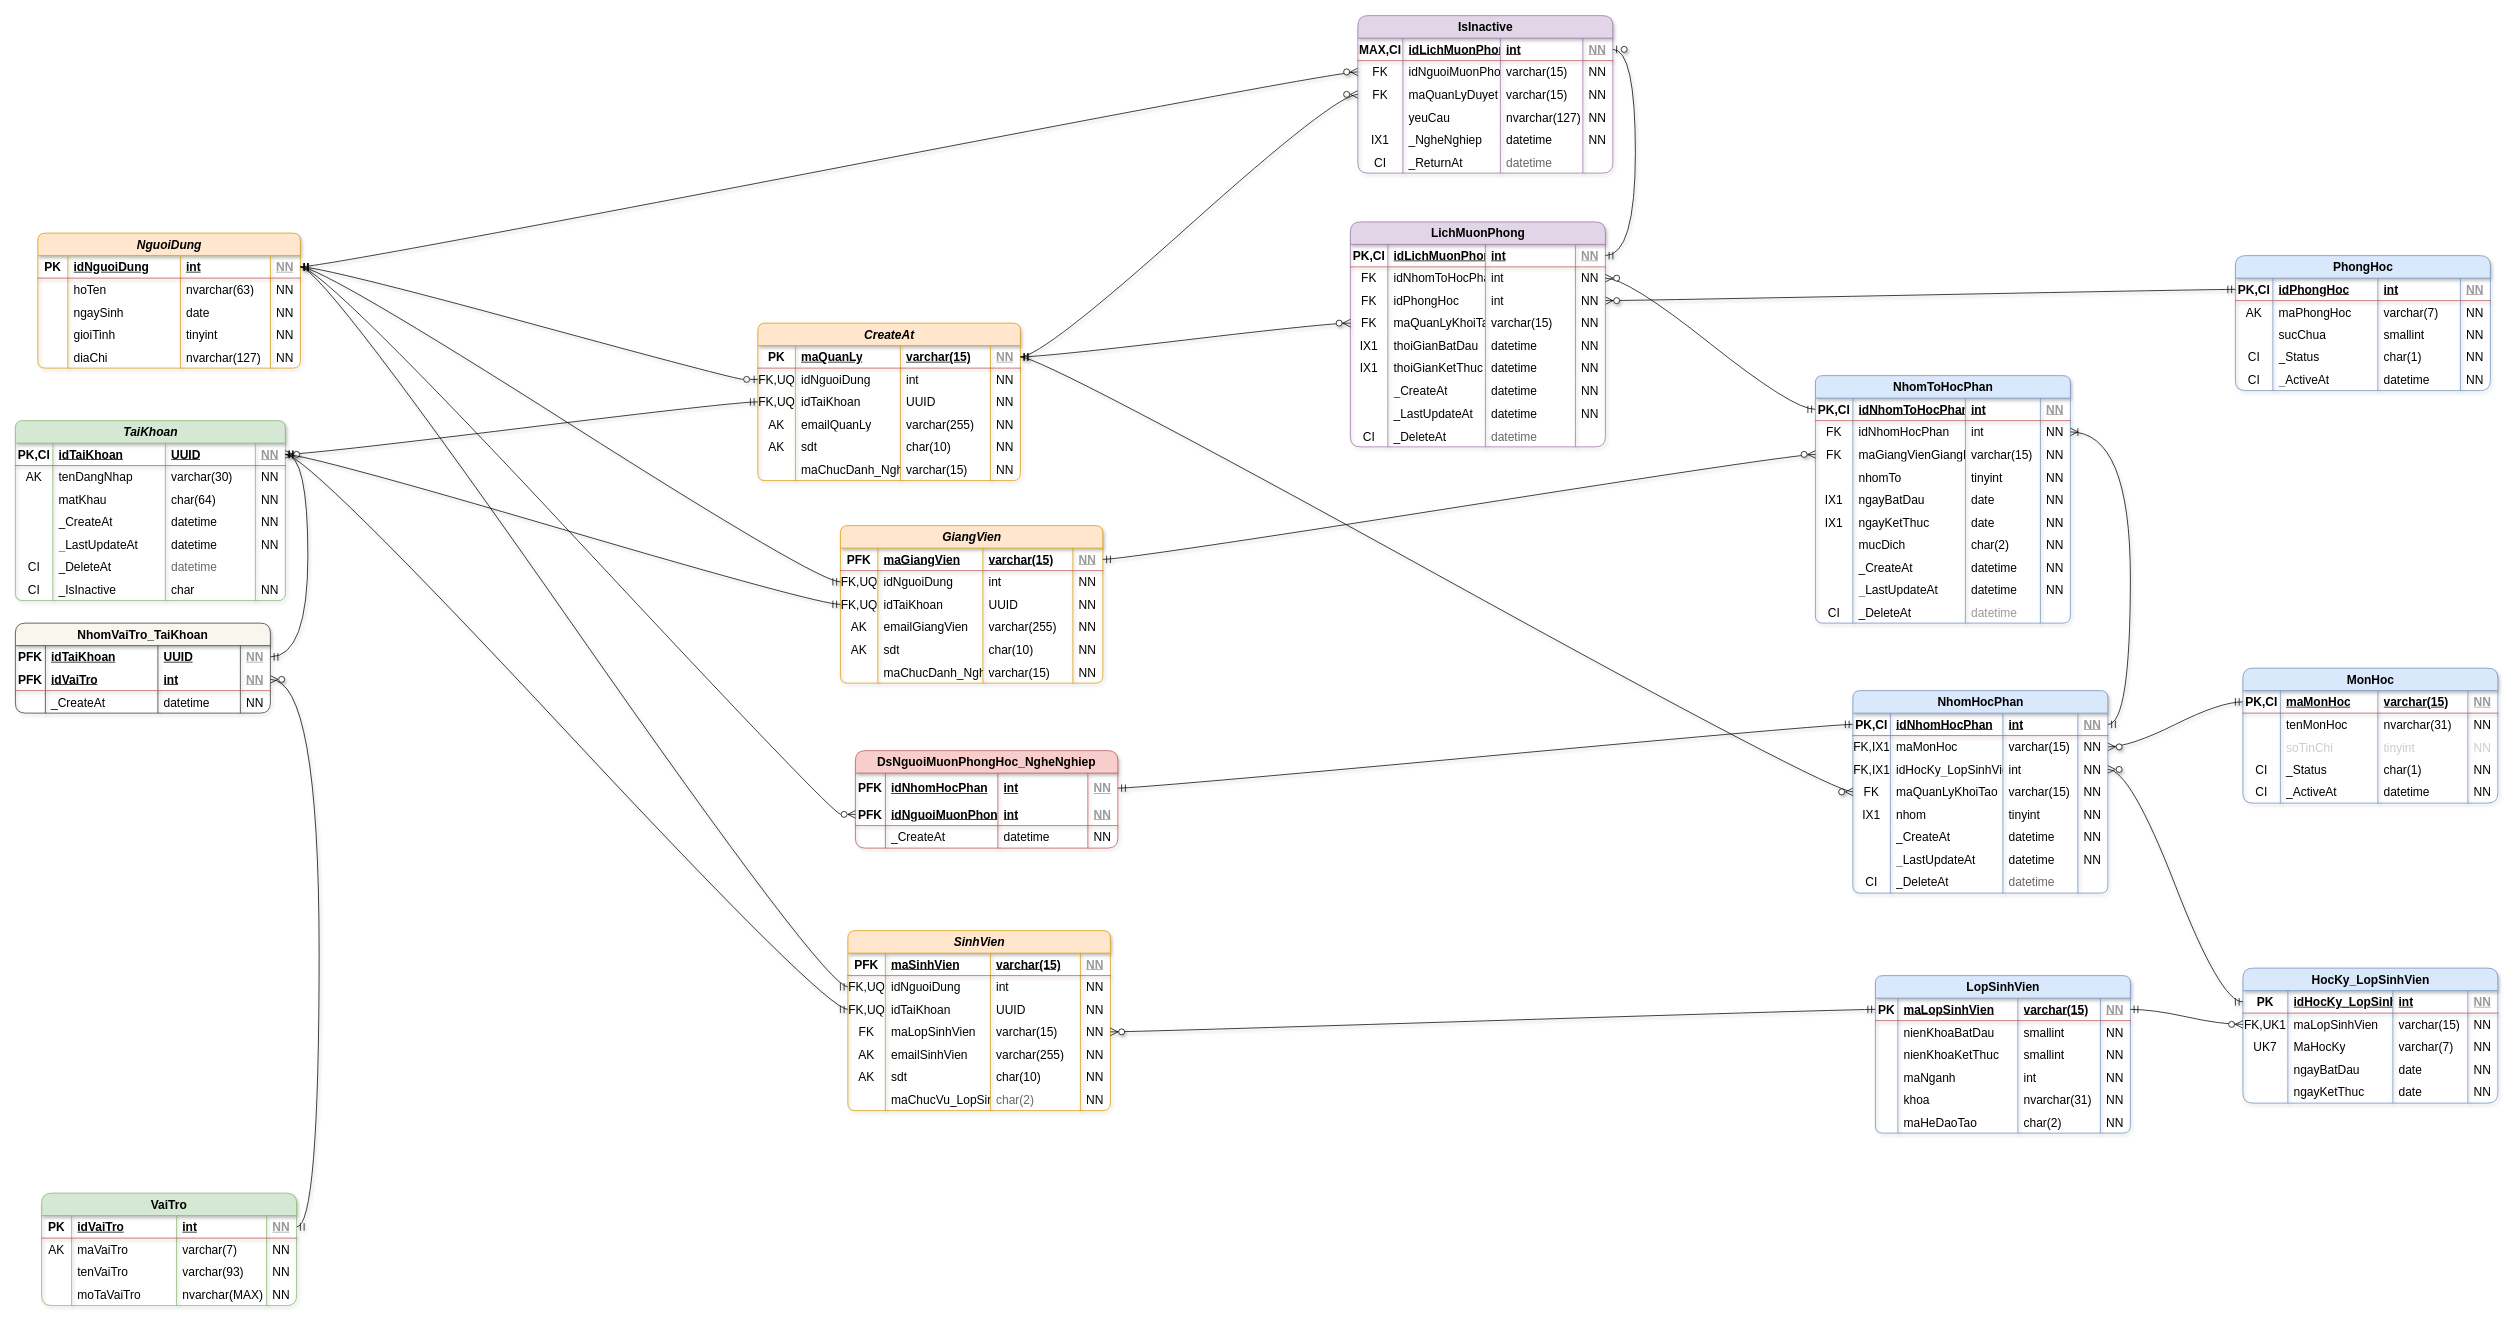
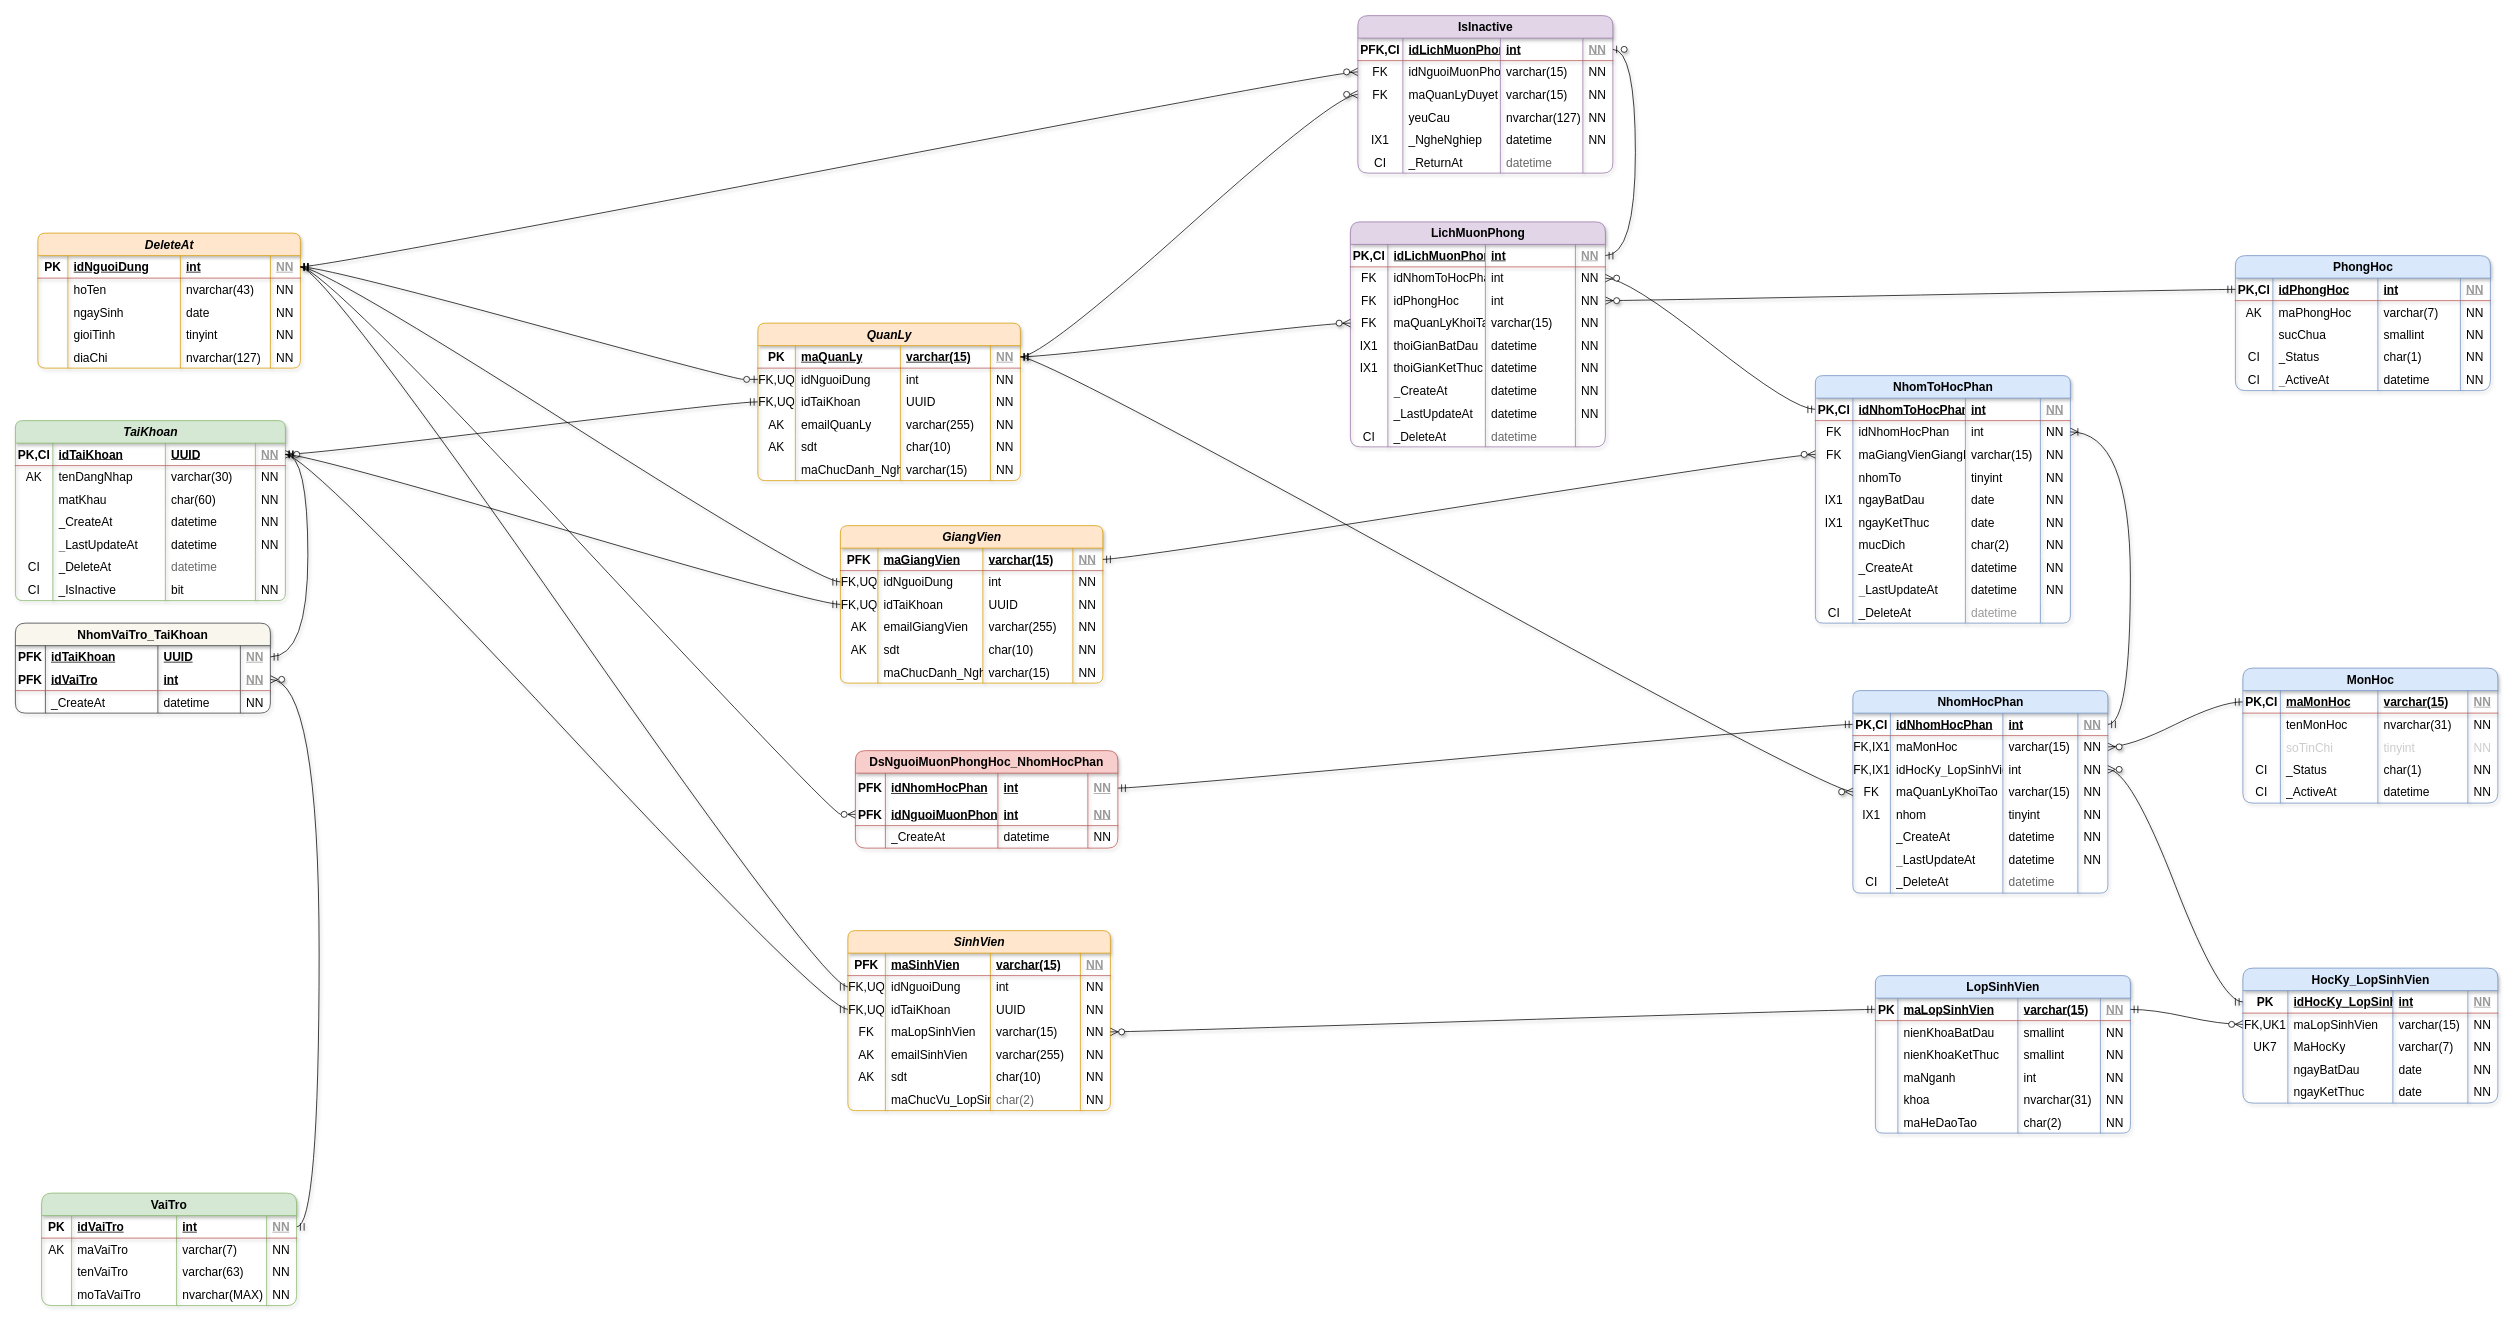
- <mxCell id="165" value="MAX,CI" style="shape=partialRectangle;connectable=0;fillColor=none;top=0;left=0;bottom=0;right=0;fontStyle=1;overflow=hidden;whiteSpace=wrap;html=1;rounded=1;shadow=1;strokeColor=#b85450;strokeWidth=1;align=center;verticalAlign=middle;fontFamily=Helvetica;fontSize=16;fontColor=default;startSize=30;" parent="164" vertex="1"><mxGeometry width="60" height="30" as="geometry"><mxRectangle width="60" height="30" as="alternateBounds" /></mxGeometry></mxCell>
+ <mxCell id="165" value="PFK,CI" style="shape=partialRectangle;connectable=0;fillColor=none;top=0;left=0;bottom=0;right=0;fontStyle=1;overflow=hidden;whiteSpace=wrap;html=1;rounded=1;shadow=1;strokeColor=#b85450;strokeWidth=1;align=center;verticalAlign=middle;fontFamily=Helvetica;fontSize=16;fontColor=default;startSize=30;" parent="164" vertex="1"><mxGeometry width="60" height="30" as="geometry"><mxRectangle width="60" height="30" as="alternateBounds" /></mxGeometry></mxCell>
- <mxCell id="333" value="&lt;i&gt;NguoiDung&lt;/i&gt;" style="shape=table;startSize=30;container=1;collapsible=1;childLayout=tableLayout;fixedRows=1;rowLines=0;fontStyle=1;align=center;resizeLast=1;html=1;fontSize=16;fillColor=#ffe6cc;strokeColor=#d79b00;strokeWidth=1;swimlaneFillColor=none;swimlaneLine=1;shadow=1;rounded=1;arcSize=11;movable=1;resizable=1;rotatable=1;deletable=1;editable=1;locked=0;connectable=1;" parent="1" vertex="1"><mxGeometry x="50" y="310" width="350" height="180" as="geometry"><mxRectangle x="1040" y="380" width="120" height="30" as="alternateBounds" /></mxGeometry></mxCell>
+ <mxCell id="333" value="&lt;i&gt;DeleteAt&lt;/i&gt;" style="shape=table;startSize=30;container=1;collapsible=1;childLayout=tableLayout;fixedRows=1;rowLines=0;fontStyle=1;align=center;resizeLast=1;html=1;fontSize=16;fillColor=#ffe6cc;strokeColor=#d79b00;strokeWidth=1;swimlaneFillColor=none;swimlaneLine=1;shadow=1;rounded=1;arcSize=11;movable=1;resizable=1;rotatable=1;deletable=1;editable=1;locked=0;connectable=1;" parent="1" vertex="1"><mxGeometry x="50" y="310" width="350" height="180" as="geometry"><mxRectangle x="1040" y="380" width="120" height="30" as="alternateBounds" /></mxGeometry></mxCell>
- <mxCell id="342" value="nvarchar(63)" style="shape=partialRectangle;connectable=0;fillColor=none;top=0;left=0;bottom=0;right=0;align=left;spacingLeft=6;overflow=hidden;whiteSpace=wrap;html=1;fontSize=16;shadow=1;" parent="339" vertex="1"><mxGeometry x="190" width="120" height="30" as="geometry"><mxRectangle width="120" height="30" as="alternateBounds" /></mxGeometry></mxCell>
+ <mxCell id="342" value="nvarchar(43)" style="shape=partialRectangle;connectable=0;fillColor=none;top=0;left=0;bottom=0;right=0;align=left;spacingLeft=6;overflow=hidden;whiteSpace=wrap;html=1;fontSize=16;shadow=1;" parent="339" vertex="1"><mxGeometry x="190" width="120" height="30" as="geometry"><mxRectangle width="120" height="30" as="alternateBounds" /></mxGeometry></mxCell>
- <mxCell id="262" value="&lt;i&gt;CreateAt&lt;/i&gt;" style="shape=table;startSize=30;container=1;collapsible=1;childLayout=tableLayout;fixedRows=1;rowLines=0;fontStyle=1;align=center;resizeLast=1;html=1;fontSize=16;fillColor=#ffe6cc;strokeColor=#d79b00;strokeWidth=1;swimlaneFillColor=none;swimlaneLine=1;shadow=1;rounded=1;arcSize=11;movable=1;resizable=1;rotatable=1;deletable=1;editable=1;locked=0;connectable=1;" parent="1" vertex="1"><mxGeometry y="430" width="350" height="210" as="geometry" x="1010"><mxRectangle x="1040" y="380" width="120" height="30" as="alternateBounds" /></mxGeometry></mxCell>
+ <mxCell id="262" value="&lt;i&gt;QuanLy&lt;/i&gt;" style="shape=table;startSize=30;container=1;collapsible=1;childLayout=tableLayout;fixedRows=1;rowLines=0;fontStyle=1;align=center;resizeLast=1;html=1;fontSize=16;fillColor=#ffe6cc;strokeColor=#d79b00;strokeWidth=1;swimlaneFillColor=none;swimlaneLine=1;shadow=1;rounded=1;arcSize=11;movable=1;resizable=1;rotatable=1;deletable=1;editable=1;locked=0;connectable=1;" parent="1" vertex="1"><mxGeometry y="430" width="350" height="210" as="geometry" x="1010"><mxRectangle x="1040" y="380" width="120" height="30" as="alternateBounds" /></mxGeometry></mxCell>
- <mxCell id="309" value="char(64)" style="shape=partialRectangle;connectable=0;fillColor=none;top=0;left=0;bottom=0;right=0;align=left;spacingLeft=6;overflow=hidden;whiteSpace=wrap;html=1;fontSize=16;shadow=1;" parent="306" vertex="1"><mxGeometry x="200" width="120" height="30" as="geometry"><mxRectangle width="120" height="30" as="alternateBounds" /></mxGeometry></mxCell>
+ <mxCell id="309" value="char(60)" style="shape=partialRectangle;connectable=0;fillColor=none;top=0;left=0;bottom=0;right=0;align=left;spacingLeft=6;overflow=hidden;whiteSpace=wrap;html=1;fontSize=16;shadow=1;" parent="306" vertex="1"><mxGeometry x="200" width="120" height="30" as="geometry"><mxRectangle width="120" height="30" as="alternateBounds" /></mxGeometry></mxCell>
- <mxCell id="329" value="char" style="shape=partialRectangle;connectable=0;fillColor=none;top=0;left=0;bottom=0;right=0;align=left;spacingLeft=6;overflow=hidden;fontSize=16;" parent="326" vertex="1"><mxGeometry x="200" width="120" height="30" as="geometry"><mxRectangle width="120" height="30" as="alternateBounds" /></mxGeometry></mxCell>
+ <mxCell id="329" value="bit" style="shape=partialRectangle;connectable=0;fillColor=none;top=0;left=0;bottom=0;right=0;align=left;spacingLeft=6;overflow=hidden;fontSize=16;" parent="326" vertex="1"><mxGeometry x="200" width="120" height="30" as="geometry"><mxRectangle width="120" height="30" as="alternateBounds" /></mxGeometry></mxCell>
- <mxCell id="146" value="DsNguoiMuonPhongHoc_NgheNghiep" style="shape=table;startSize=30;container=1;collapsible=1;childLayout=tableLayout;fixedRows=1;rowLines=0;fontStyle=1;align=center;resizeLast=1;html=1;whiteSpace=wrap;rounded=1;shadow=1;strokeColor=#b85450;strokeWidth=1;verticalAlign=middle;fontFamily=Helvetica;fontSize=16;fillColor=#f8cecc;movable=1;resizable=1;rotatable=1;deletable=1;editable=1;locked=0;connectable=1;" parent="1" vertex="1"><mxGeometry x="1140" y="1000" width="350" height="130" as="geometry" /></mxCell>
+ <mxCell id="146" value="DsNguoiMuonPhongHoc_NhomHocPhan" style="shape=table;startSize=30;container=1;collapsible=1;childLayout=tableLayout;fixedRows=1;rowLines=0;fontStyle=1;align=center;resizeLast=1;html=1;whiteSpace=wrap;rounded=1;shadow=1;strokeColor=#b85450;strokeWidth=1;verticalAlign=middle;fontFamily=Helvetica;fontSize=16;fillColor=#f8cecc;movable=1;resizable=1;rotatable=1;deletable=1;editable=1;locked=0;connectable=1;" parent="1" vertex="1"><mxGeometry x="1140" y="1000" width="350" height="130" as="geometry" /></mxCell>
- <mxCell id="492" value="varchar(93)" style="shape=partialRectangle;connectable=0;fillColor=none;top=0;left=0;bottom=0;right=0;align=left;spacingLeft=6;overflow=hidden;whiteSpace=wrap;html=1;fontSize=16;shadow=1;opacity=20;" parent="489" vertex="1"><mxGeometry x="180" width="120" height="30" as="geometry"><mxRectangle width="120" height="30" as="alternateBounds" /></mxGeometry></mxCell>
+ <mxCell id="492" value="varchar(63)" style="shape=partialRectangle;connectable=0;fillColor=none;top=0;left=0;bottom=0;right=0;align=left;spacingLeft=6;overflow=hidden;whiteSpace=wrap;html=1;fontSize=16;shadow=1;opacity=20;" parent="489" vertex="1"><mxGeometry x="180" width="120" height="30" as="geometry"><mxRectangle width="120" height="30" as="alternateBounds" /></mxGeometry></mxCell>
